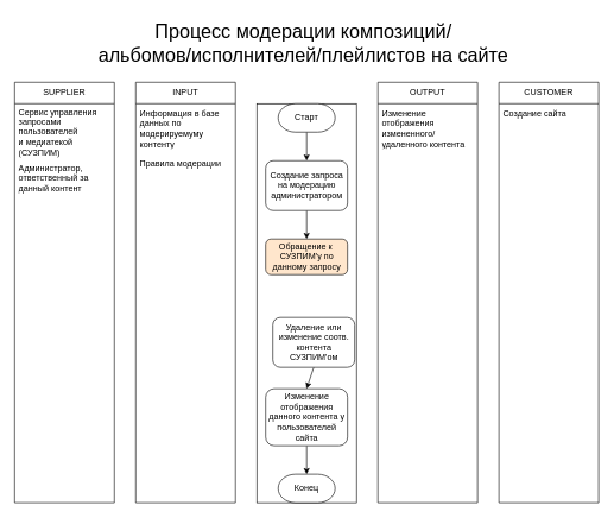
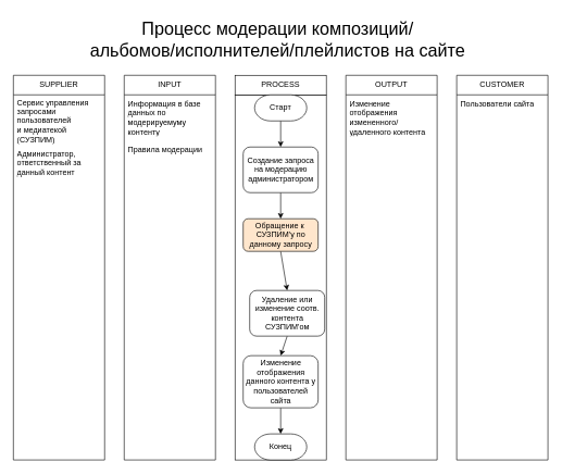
+ <mxCell id="17" value="PROCESS" style="rounded=0;whiteSpace=wrap;html=1;" vertex="1" parent="1"><mxGeometry x="360" y="115" width="140" height="30" as="geometry" /></mxCell>
- <mxCell id="12" value="Создание сайта" style="text;strokeColor=none;fillColor=none;align=left;verticalAlign=middle;spacingLeft=4;spacingRight=4;overflow=hidden;points=[[0,0.5],[1,0.5]];portConstraint=eastwest;rotatable=0;whiteSpace=wrap;html=1;" vertex="1" parent="11"><mxGeometry y="30" width="140" height="30" as="geometry" /></mxCell>
+ <mxCell id="12" value="Пользователи сайта" style="text;strokeColor=none;fillColor=none;align=left;verticalAlign=middle;spacingLeft=4;spacingRight=4;overflow=hidden;points=[[0,0.5],[1,0.5]];portConstraint=eastwest;rotatable=0;whiteSpace=wrap;html=1;" vertex="1" parent="11"><mxGeometry y="30" width="140" height="30" as="geometry" /></mxCell>
+ <mxCell id="23" style="edgeStyle=none;html=1;exitX=0.5;exitY=1;exitDx=0;exitDy=0;entryX=0.5;entryY=0;entryDx=0;entryDy=0;" edge="1" parent="1" source="24" target="26"><mxGeometry relative="1" as="geometry" /></mxCell>
